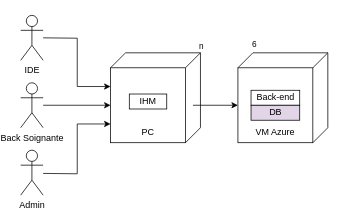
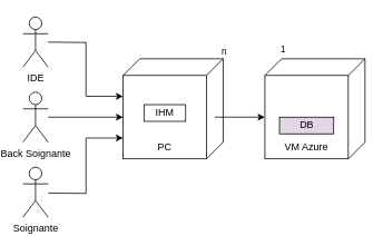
- <mxCell id="22" value="6" style="edgeLabel;html=1;align=center;verticalAlign=middle;resizable=0;points=[];" vertex="1" connectable="0" parent="1"><mxGeometry x="335" y="60" as="geometry"><mxPoint x="-4" y="-2" as="offset" /></mxGeometry></mxCell>
+ <mxCell id="22" value="1" style="edgeLabel;html=1;align=center;verticalAlign=middle;resizable=0;points=[];" vertex="1" connectable="0" parent="1"><mxGeometry x="335" y="60" as="geometry"><mxPoint x="-4" y="-2" as="offset" /></mxGeometry></mxCell>
- <mxCell id="23" value="Back-end" style="rounded=0;whiteSpace=wrap;html=1;" vertex="1" parent="1"><mxGeometry x="327.5" y="120" width="65" height="20" as="geometry" /></mxCell>
- <mxCell id="8" value="Admin" style="shape=umlActor;verticalLabelPosition=bottom;verticalAlign=top;html=1;outlineConnect=0;" vertex="1" parent="1"><mxGeometry x="20" y="200" width="30" height="60" as="geometry" /></mxCell>
+ <mxCell id="8" value="Soignante" style="shape=umlActor;verticalLabelPosition=bottom;verticalAlign=top;html=1;outlineConnect=0;" vertex="1" parent="1"><mxGeometry x="20" y="200" width="30" height="60" as="geometry" /></mxCell>
